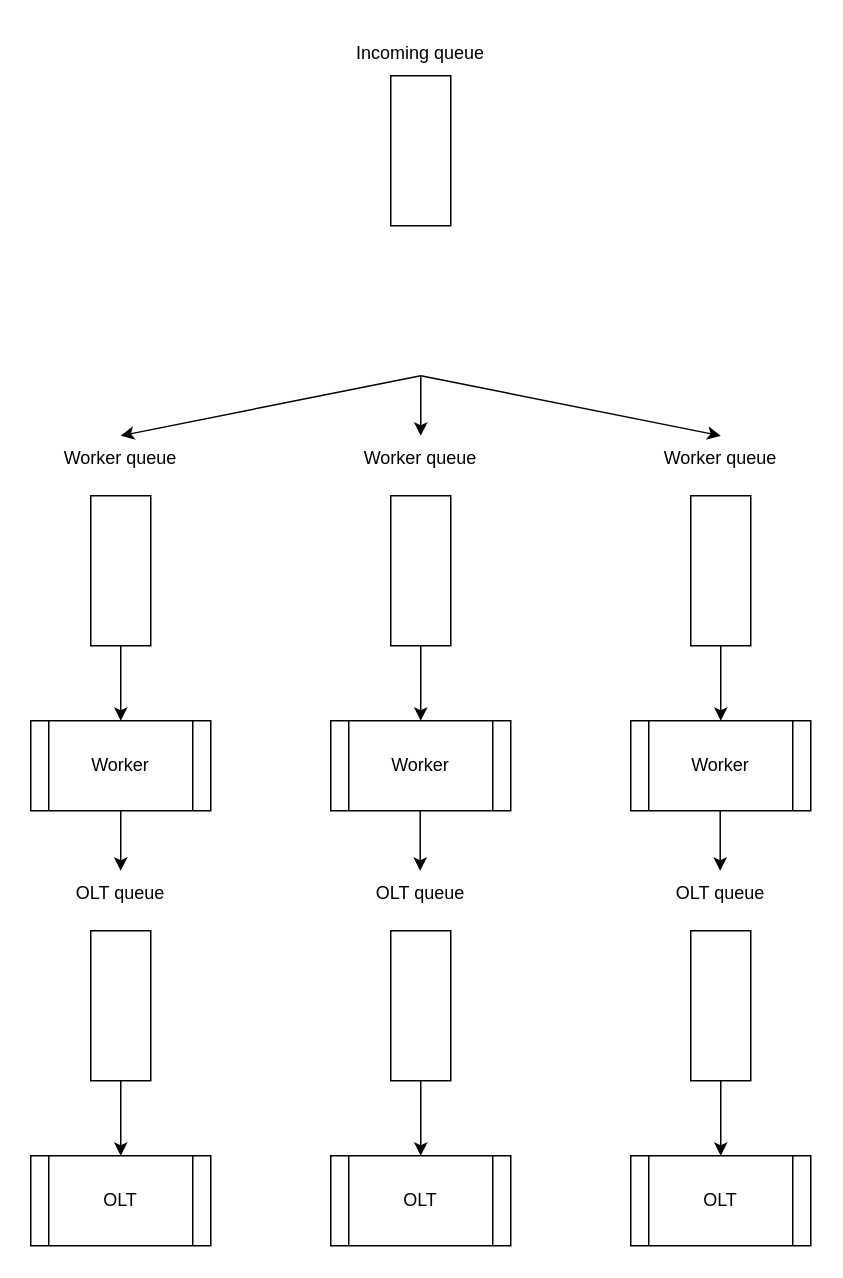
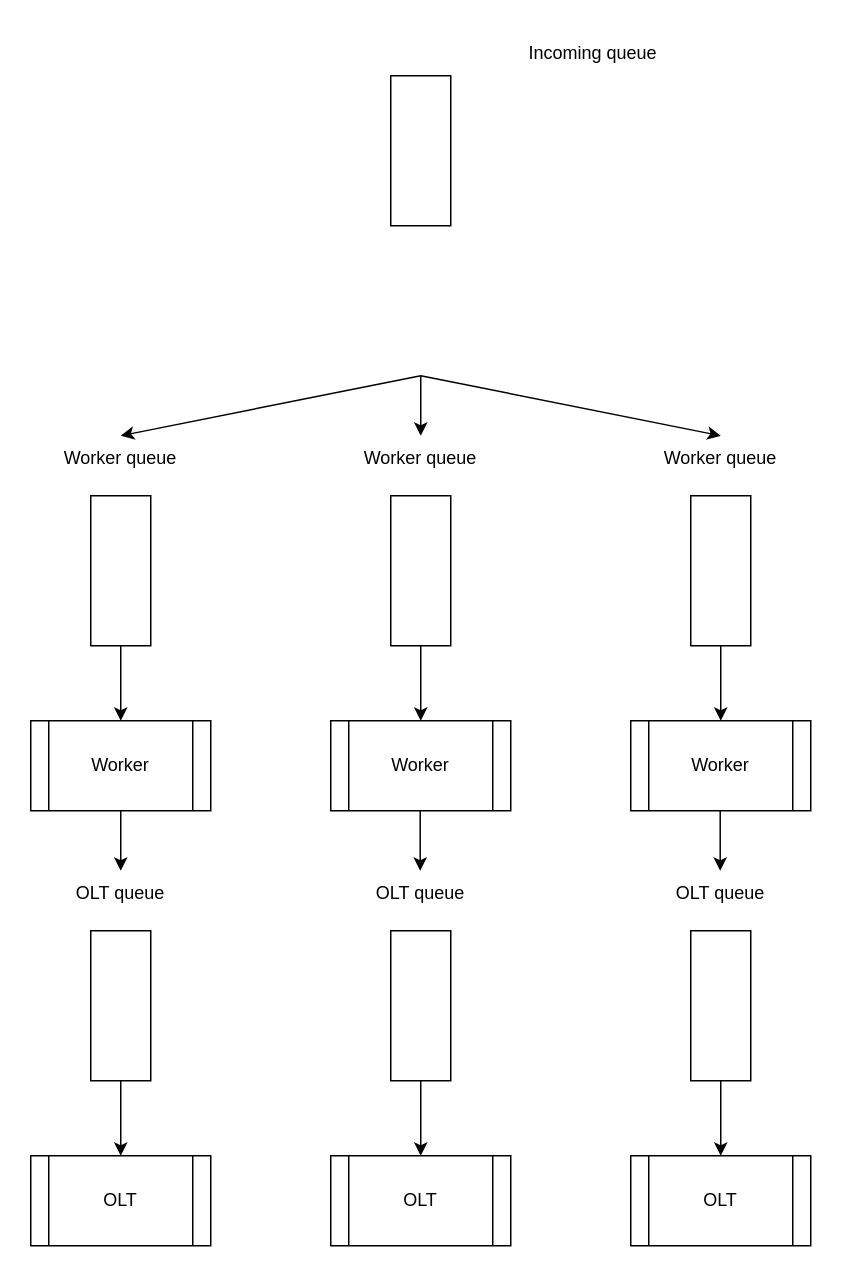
- <mxCell id="3" value="Incoming queue" style="text;html=1;strokeColor=none;fillColor=none;align=center;verticalAlign=middle;whiteSpace=wrap;rounded=0;" parent="1" vertex="1"><mxGeometry x="230" y="20" width="100" height="30" as="geometry" /></mxCell>
+ <mxCell id="3" value="Incoming queue" style="text;html=1;strokeColor=none;fillColor=none;align=center;verticalAlign=middle;whiteSpace=wrap;rounded=0;" parent="1" vertex="1"><mxGeometry x="345" y="20" width="100" height="30" as="geometry" /></mxCell>
